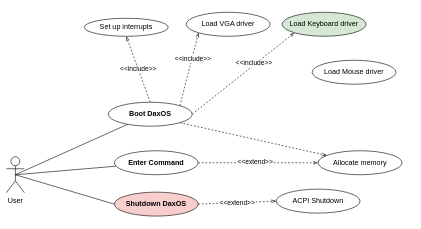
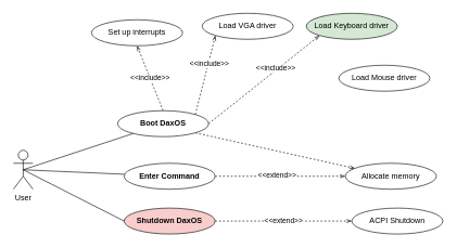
- <mxCell id="20" value="Set up interrupts" style="ellipse;whiteSpace=wrap;html=1;" vertex="1" parent="1"><mxGeometry x="140" y="30" width="140" height="30" as="geometry" /></mxCell>
+ <mxCell id="20" value="Set up interrupts" style="ellipse;whiteSpace=wrap;html=1;" vertex="1" parent="1"><mxGeometry x="140" y="30" width="140" height="40" as="geometry" /></mxCell>
- <mxCell id="5" value="&lt;div&gt;User&lt;/div&gt;" style="shape=umlActor;verticalLabelPosition=bottom;verticalAlign=top;html=1;outlineConnect=0;" vertex="1" parent="1"><mxGeometry x="10" y="261" width="30" height="60" as="geometry" /></mxCell>
+ <mxCell id="5" value="&lt;div&gt;User&lt;/div&gt;" style="shape=umlActor;verticalLabelPosition=bottom;verticalAlign=top;html=1;outlineConnect=0;" vertex="1" parent="1"><mxGeometry x="20" y="231" width="30" height="60" as="geometry" /></mxCell>
- <mxCell id="18" value="ACPI Shutdown" style="ellipse;whiteSpace=wrap;html=1;" vertex="1" parent="1"><mxGeometry x="460" y="315" width="140" height="40" as="geometry" /></mxCell>
+ <mxCell id="18" value="ACPI Shutdown" style="ellipse;whiteSpace=wrap;html=1;" vertex="1" parent="1"><mxGeometry x="540" y="320" width="140" height="40" as="geometry" /></mxCell>
